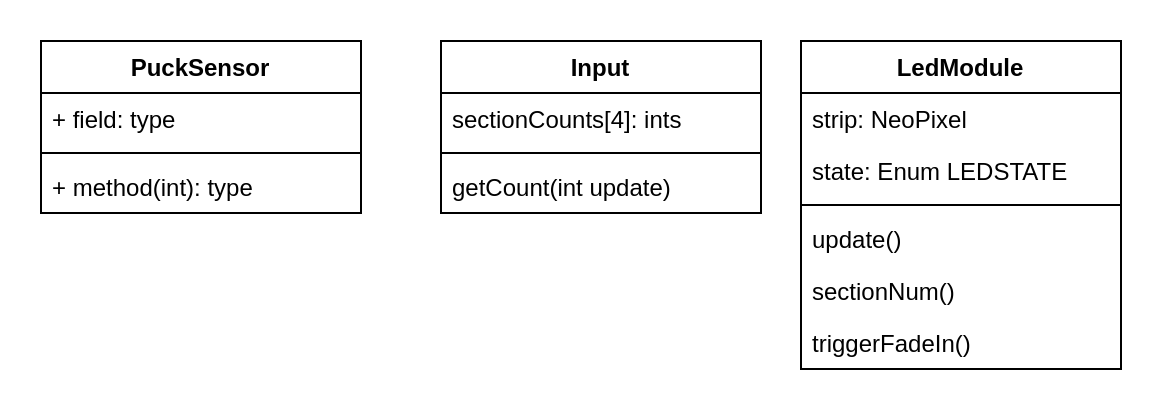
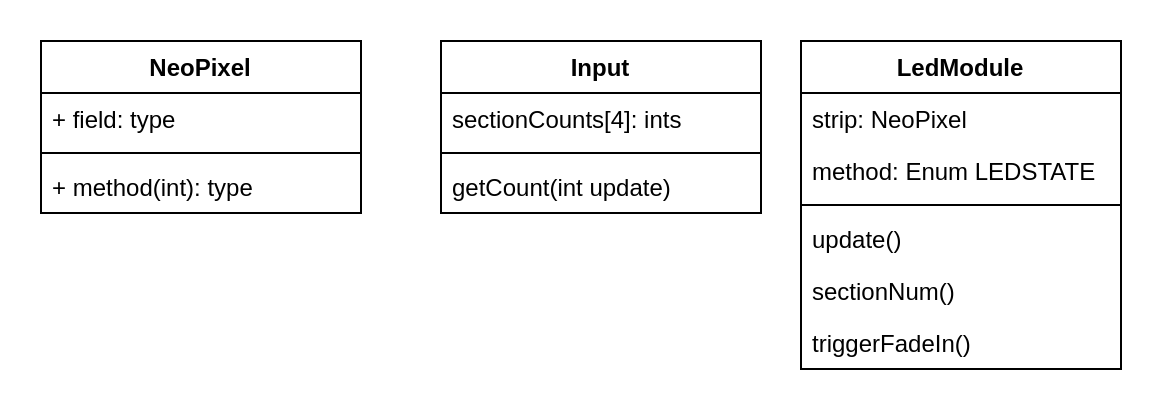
- <mxCell id="13" value="PuckSensor" style="swimlane;fontStyle=1;align=center;verticalAlign=top;childLayout=stackLayout;horizontal=1;startSize=26;horizontalStack=0;resizeParent=1;resizeParentMax=0;resizeLast=0;collapsible=1;marginBottom=0;" vertex="1" parent="1"><mxGeometry x="20" y="20" width="160" height="86" as="geometry" /></mxCell>
+ <mxCell id="13" value="NeoPixel" style="swimlane;fontStyle=1;align=center;verticalAlign=top;childLayout=stackLayout;horizontal=1;startSize=26;horizontalStack=0;resizeParent=1;resizeParentMax=0;resizeLast=0;collapsible=1;marginBottom=0;" vertex="1" parent="1"><mxGeometry x="20" y="20" width="160" height="86" as="geometry" /></mxCell>
- <mxCell id="8" value="state: Enum LEDSTATE" style="text;strokeColor=none;fillColor=none;align=left;verticalAlign=top;spacingLeft=4;spacingRight=4;overflow=hidden;rotatable=0;points=[[0,0.5],[1,0.5]];portConstraint=eastwest;" vertex="1" parent="6"><mxGeometry y="52" width="160" height="26" as="geometry" /></mxCell>
+ <mxCell id="8" value="method: Enum LEDSTATE" style="text;strokeColor=none;fillColor=none;align=left;verticalAlign=top;spacingLeft=4;spacingRight=4;overflow=hidden;rotatable=0;points=[[0,0.5],[1,0.5]];portConstraint=eastwest;" vertex="1" parent="6"><mxGeometry y="52" width="160" height="26" as="geometry" /></mxCell>
